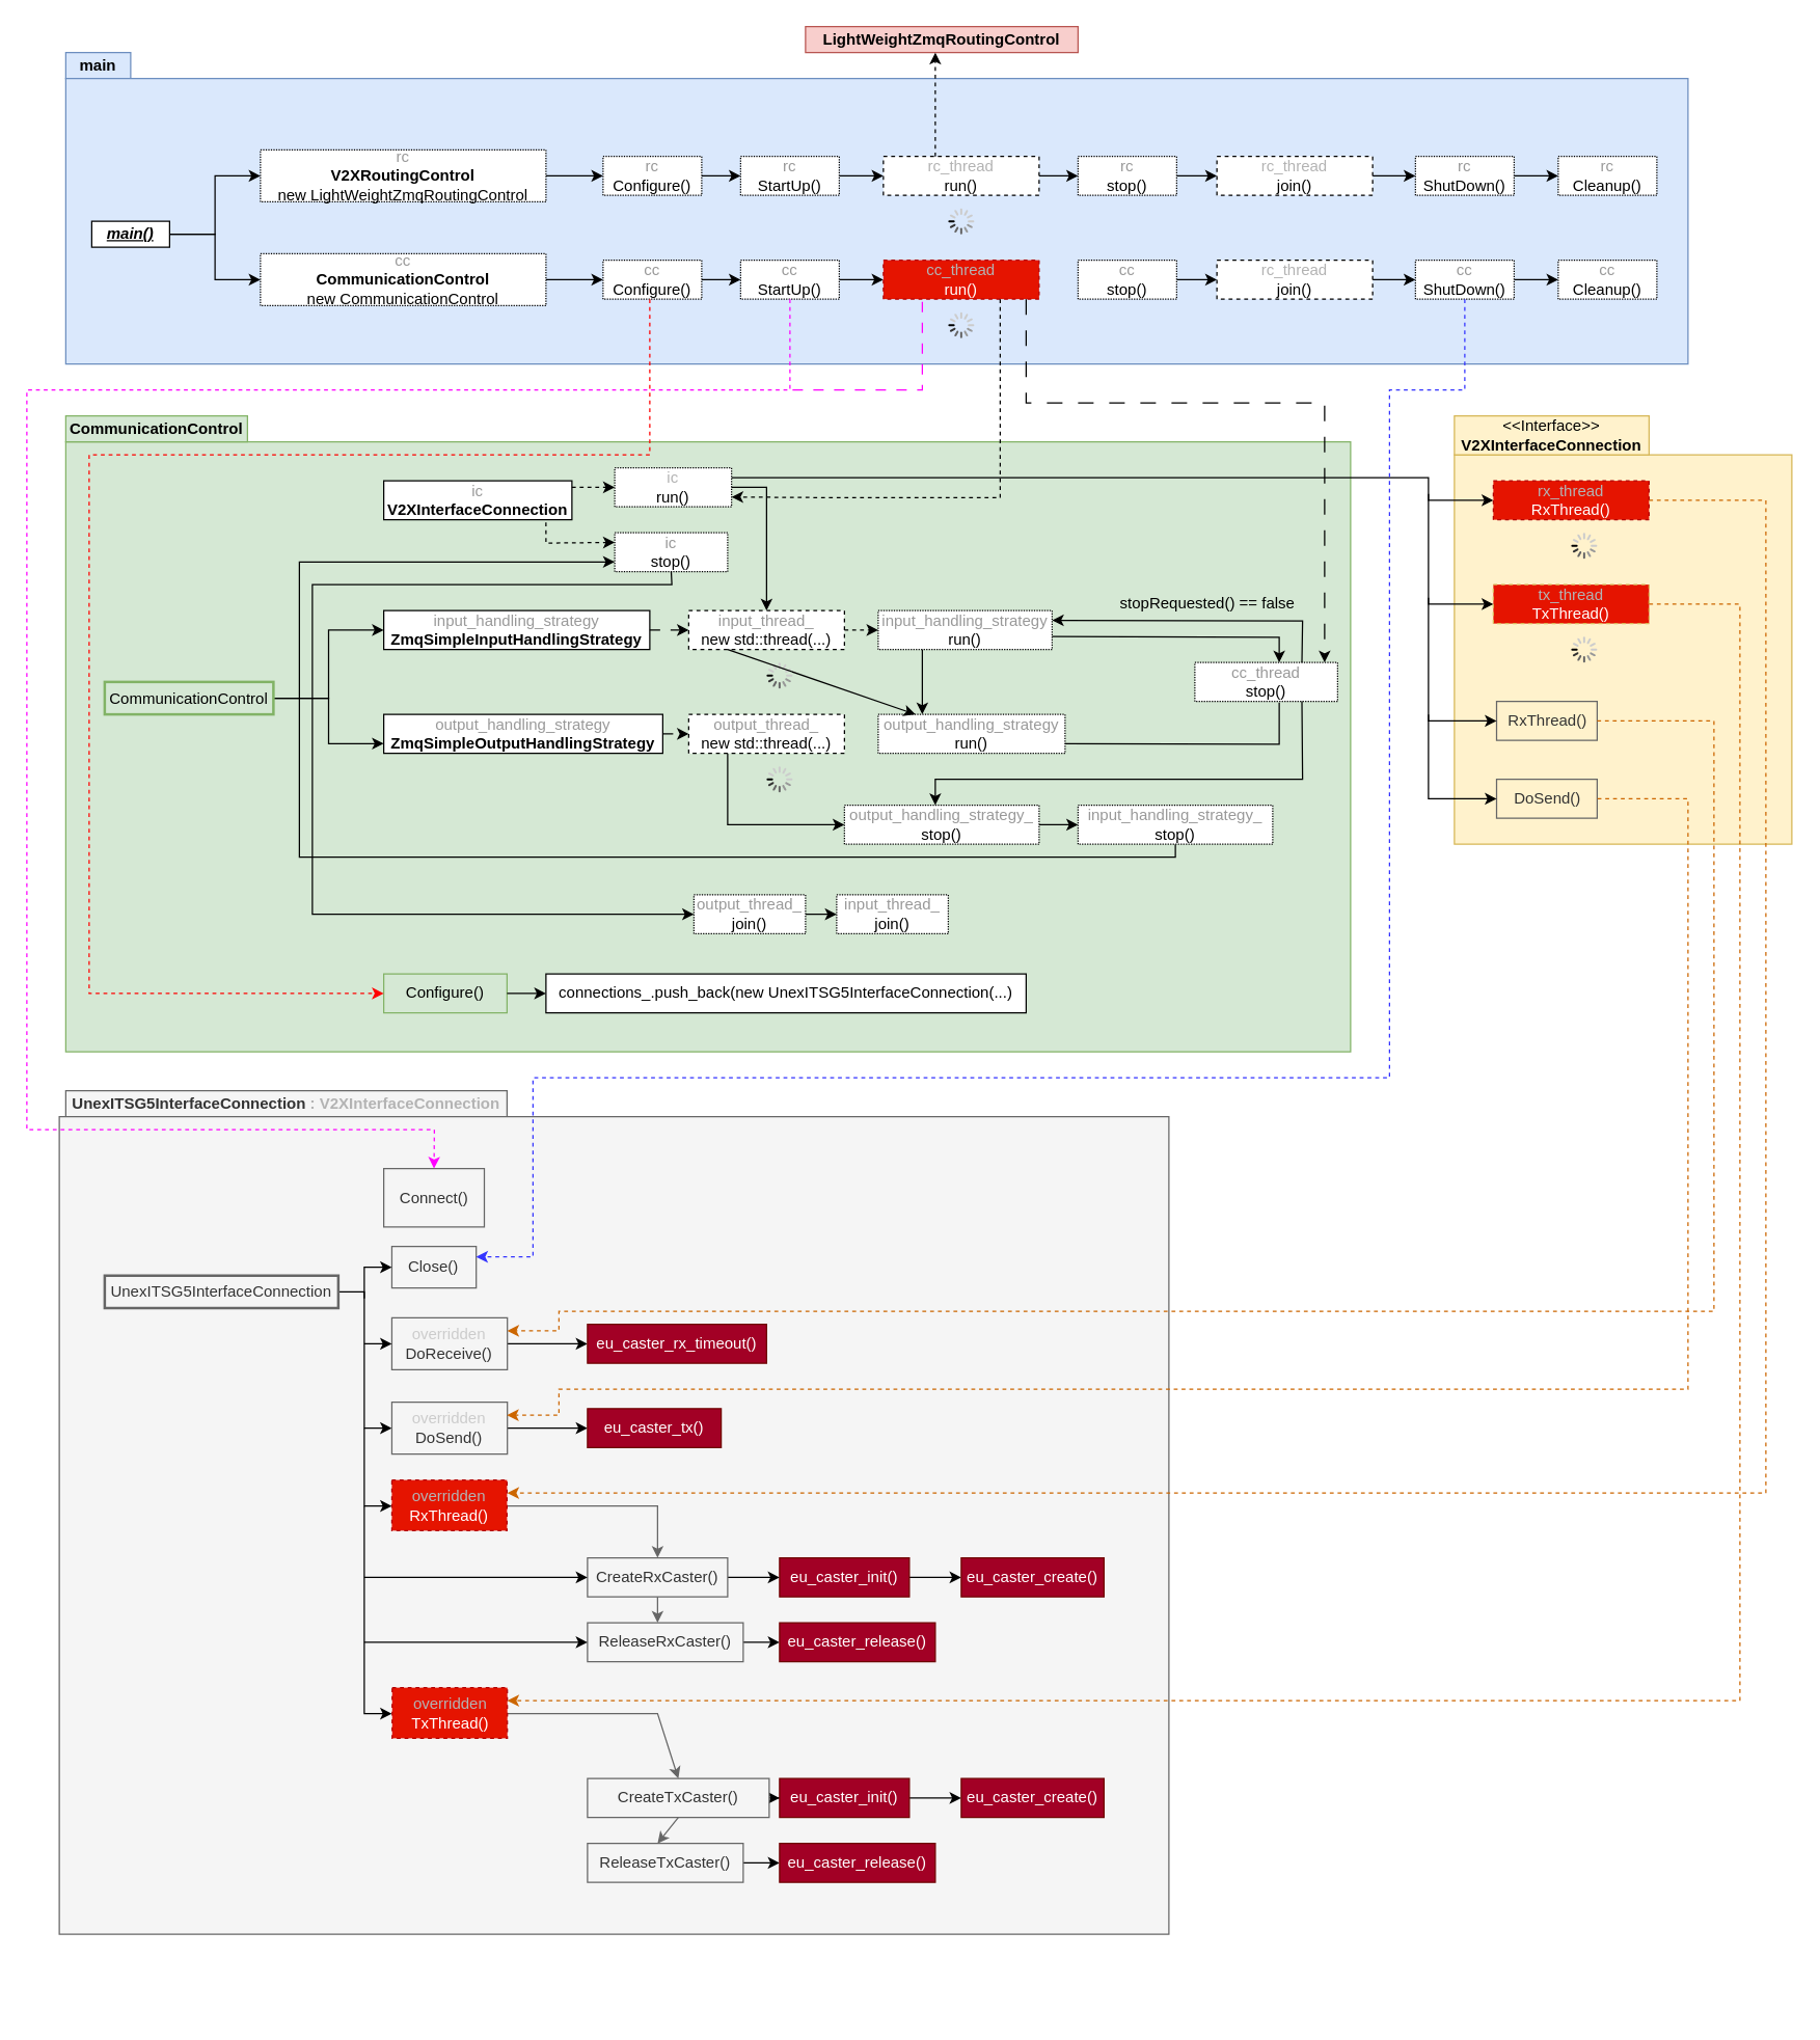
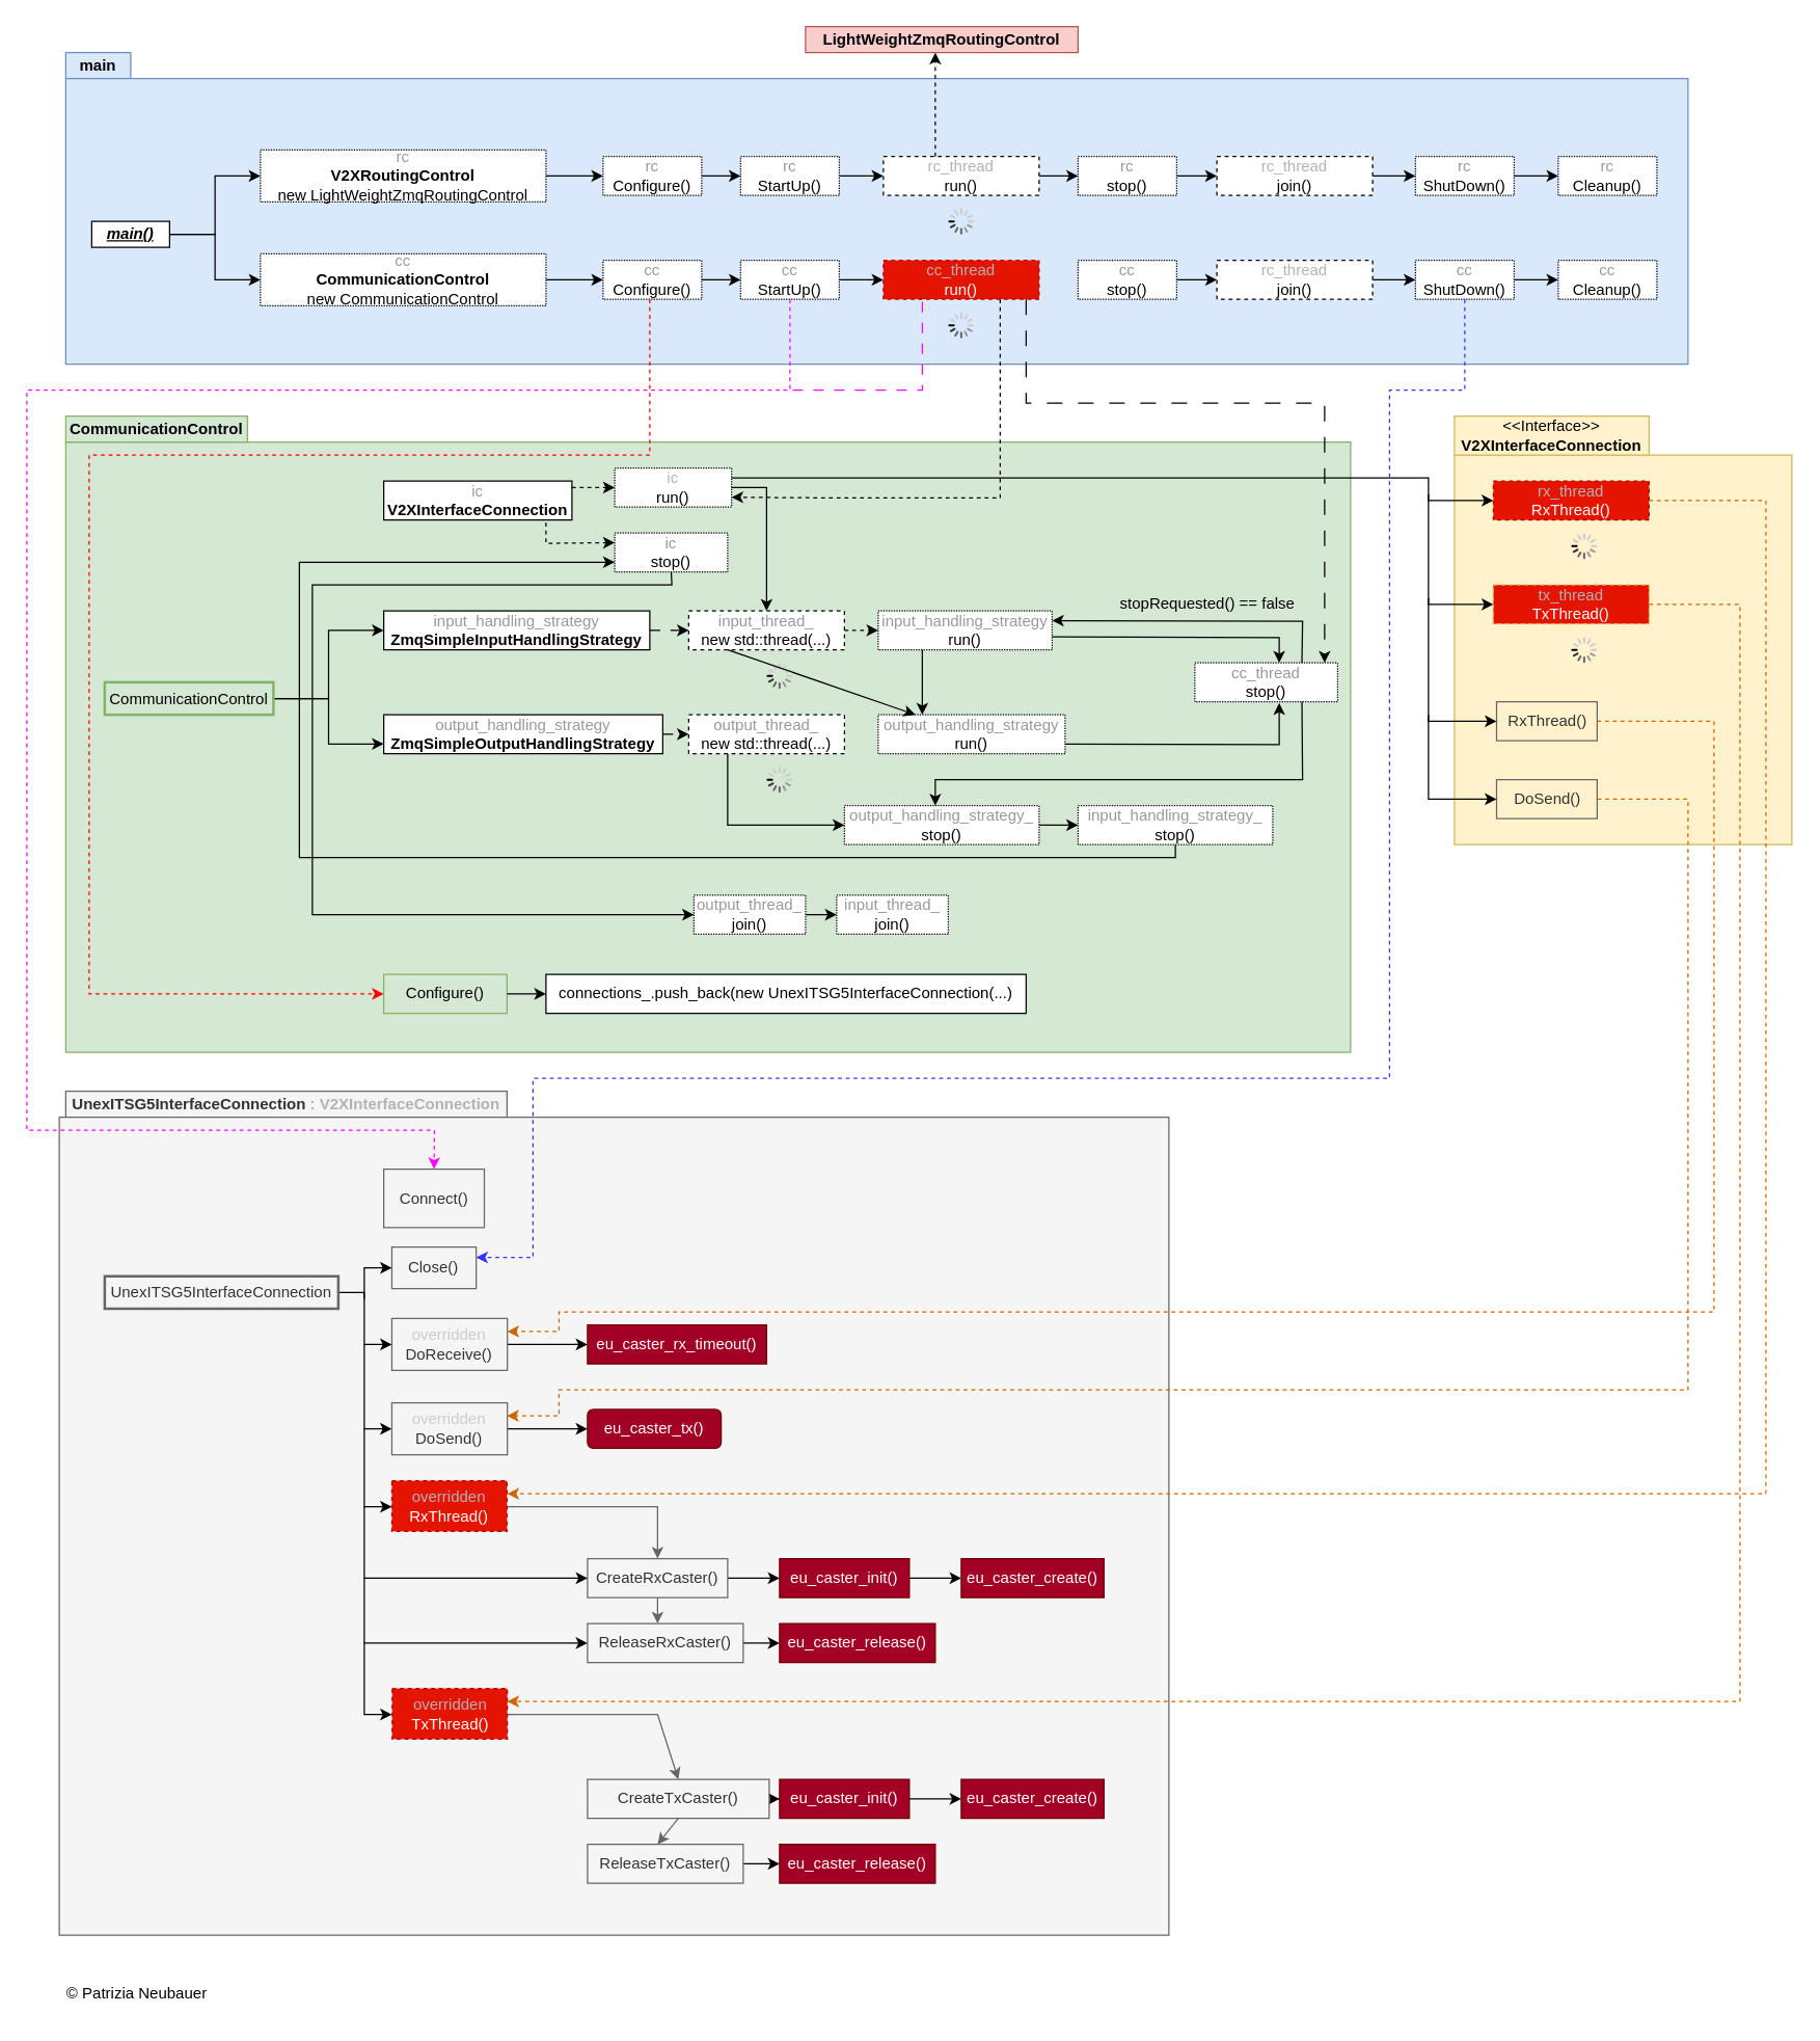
- <mxCell id="79" value="" style="endArrow=none;html=1;rounded=0;exitX=1;exitY=0.75;exitDx=0;exitDy=0;entryX=0.591;entryY=1.033;entryDx=0;entryDy=0;entryPerimeter=0;" parent="1" source="55" target="77" edge="1"><mxGeometry width="50" height="50" relative="1" as="geometry"><mxPoint x="680" y="520" as="sourcePoint" /><mxPoint x="730" y="470" as="targetPoint" /><Array as="points"><mxPoint x="985" y="573" /></Array></mxGeometry></mxCell>
+ <mxCell id="79" value="" style="endArrow=classic;html=1;rounded=0;exitX=1;exitY=0.75;exitDx=0;exitDy=0;entryX=0.591;entryY=1.033;entryDx=0;entryDy=0;entryPerimeter=0;" parent="1" source="55" target="77" edge="1"><mxGeometry width="50" height="50" relative="1" as="geometry"><mxPoint x="680" y="520" as="sourcePoint" /><mxPoint x="730" y="470" as="targetPoint" /><Array as="points"><mxPoint x="985" y="573" /></Array></mxGeometry></mxCell>
- <mxCell id="102" value="eu_caster_tx()" style="rounded=0;whiteSpace=wrap;html=1;fillColor=#a20025;fontColor=#ffffff;strokeColor=#6F0000;" parent="1" vertex="1"><mxGeometry x="452" y="1085" width="103" height="30" as="geometry" /></mxCell>
+ <mxCell id="102" value="eu_caster_tx()" style="whiteSpace=wrap;html=1;fillColor=#a20025;fontColor=#ffffff;strokeColor=#6F0000;rounded=1;" parent="1" vertex="1"><mxGeometry x="452" y="1085" width="103" height="30" as="geometry" /></mxCell>
+ <mxCell id="103" value="© Patrizia Neubauer" style="text;html=1;strokeColor=none;fillColor=none;align=center;verticalAlign=middle;whiteSpace=wrap;rounded=0;" parent="1" vertex="1"><mxGeometry x="45" y="1520" width="120" height="30" as="geometry" /></mxCell>
